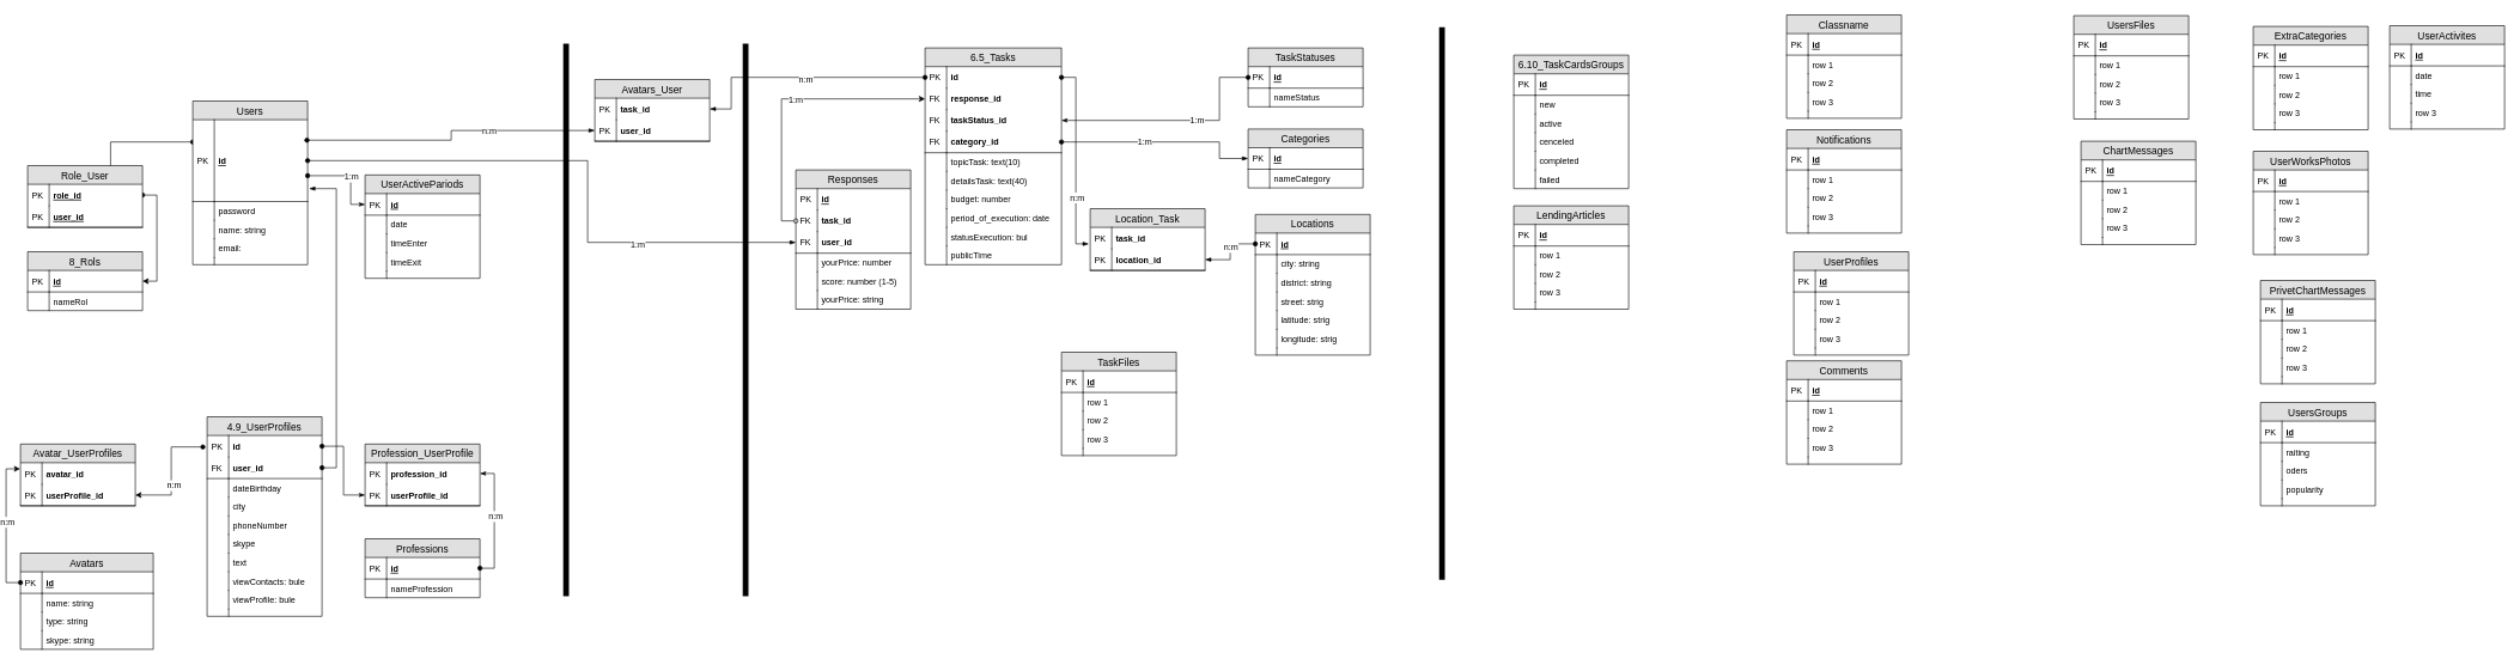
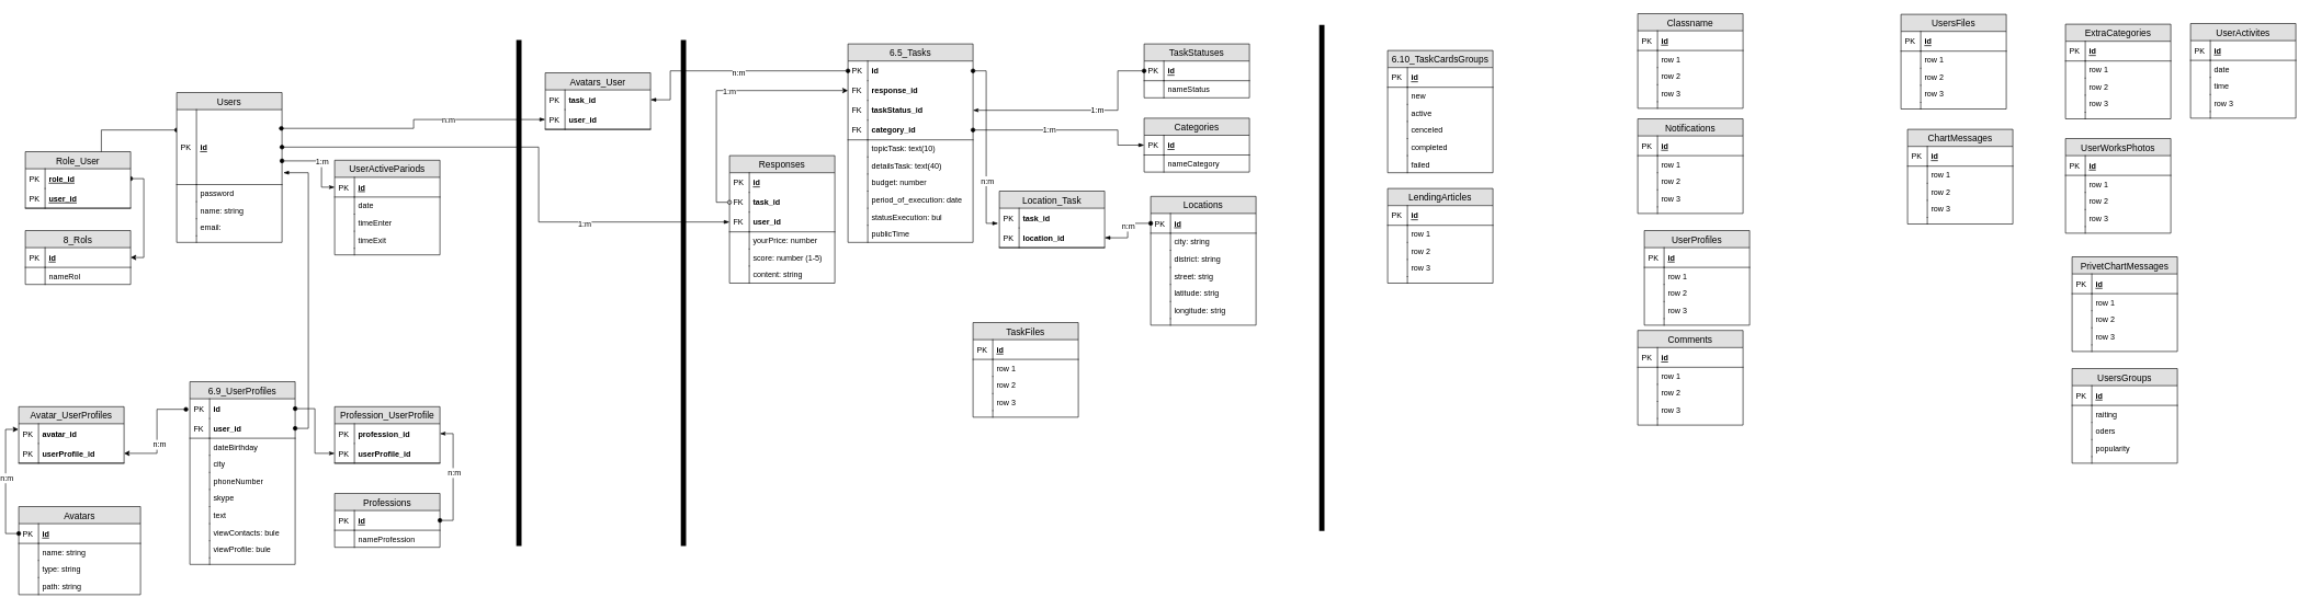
- <mxCell id="142" value="yourPrice: string" style="shape=partialRectangle;top=0;left=0;right=0;bottom=0;align=left;verticalAlign=top;fillColor=none;spacingLeft=34;spacingRight=4;overflow=hidden;rotatable=0;points=[[0,0.5],[1,0.5]];portConstraint=eastwest;dropTarget=0;fontSize=12;" parent="131" vertex="1"><mxGeometry y="168" width="160" height="26" as="geometry" /></mxCell>
+ <mxCell id="142" value="content: string" style="shape=partialRectangle;top=0;left=0;right=0;bottom=0;align=left;verticalAlign=top;fillColor=none;spacingLeft=34;spacingRight=4;overflow=hidden;rotatable=0;points=[[0,0.5],[1,0.5]];portConstraint=eastwest;dropTarget=0;fontSize=12;" parent="131" vertex="1"><mxGeometry y="168" width="160" height="26" as="geometry" /></mxCell>
- <mxCell id="259" value="4.9_UserProfiles" style="swimlane;fontStyle=0;childLayout=stackLayout;horizontal=1;startSize=26;fillColor=#e0e0e0;horizontalStack=0;resizeParent=1;resizeParentMax=0;resizeLast=0;collapsible=1;marginBottom=0;swimlaneFillColor=#ffffff;align=center;fontSize=14;" parent="1" vertex="1"><mxGeometry x="280" y="580" width="160" height="278" as="geometry" /></mxCell>
+ <mxCell id="259" value="6.9_UserProfiles" style="swimlane;fontStyle=0;childLayout=stackLayout;horizontal=1;startSize=26;fillColor=#e0e0e0;horizontalStack=0;resizeParent=1;resizeParentMax=0;resizeLast=0;collapsible=1;marginBottom=0;swimlaneFillColor=#ffffff;align=center;fontSize=14;" parent="1" vertex="1"><mxGeometry x="280" y="580" width="160" height="278" as="geometry" /></mxCell>
- <mxCell id="200" value="skype: string" style="shape=partialRectangle;top=0;left=0;right=0;bottom=0;align=left;verticalAlign=top;fillColor=none;spacingLeft=34;spacingRight=4;overflow=hidden;rotatable=0;points=[[0,0.5],[1,0.5]];portConstraint=eastwest;dropTarget=0;fontSize=12;strokeColor=#000000;perimeterSpacing=0;strokeWidth=1;" parent="193" vertex="1"><mxGeometry y="108" width="185" height="26" as="geometry" /></mxCell>
+ <mxCell id="200" value="path: string" style="shape=partialRectangle;top=0;left=0;right=0;bottom=0;align=left;verticalAlign=top;fillColor=none;spacingLeft=34;spacingRight=4;overflow=hidden;rotatable=0;points=[[0,0.5],[1,0.5]];portConstraint=eastwest;dropTarget=0;fontSize=12;strokeColor=#000000;perimeterSpacing=0;strokeWidth=1;" parent="193" vertex="1"><mxGeometry y="108" width="185" height="26" as="geometry" /></mxCell>
